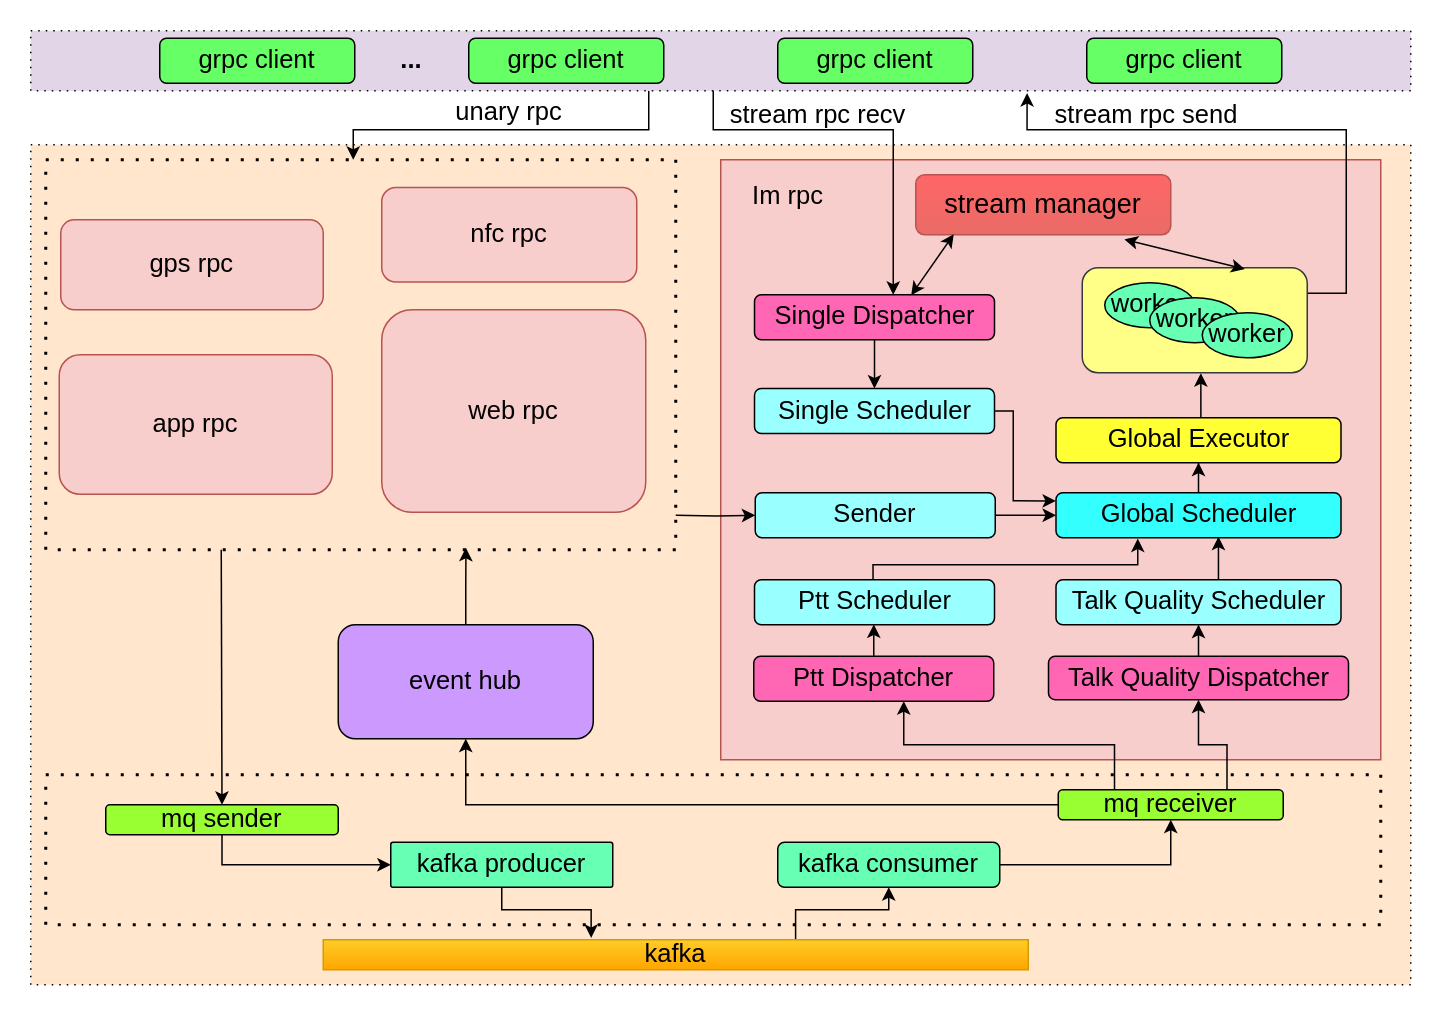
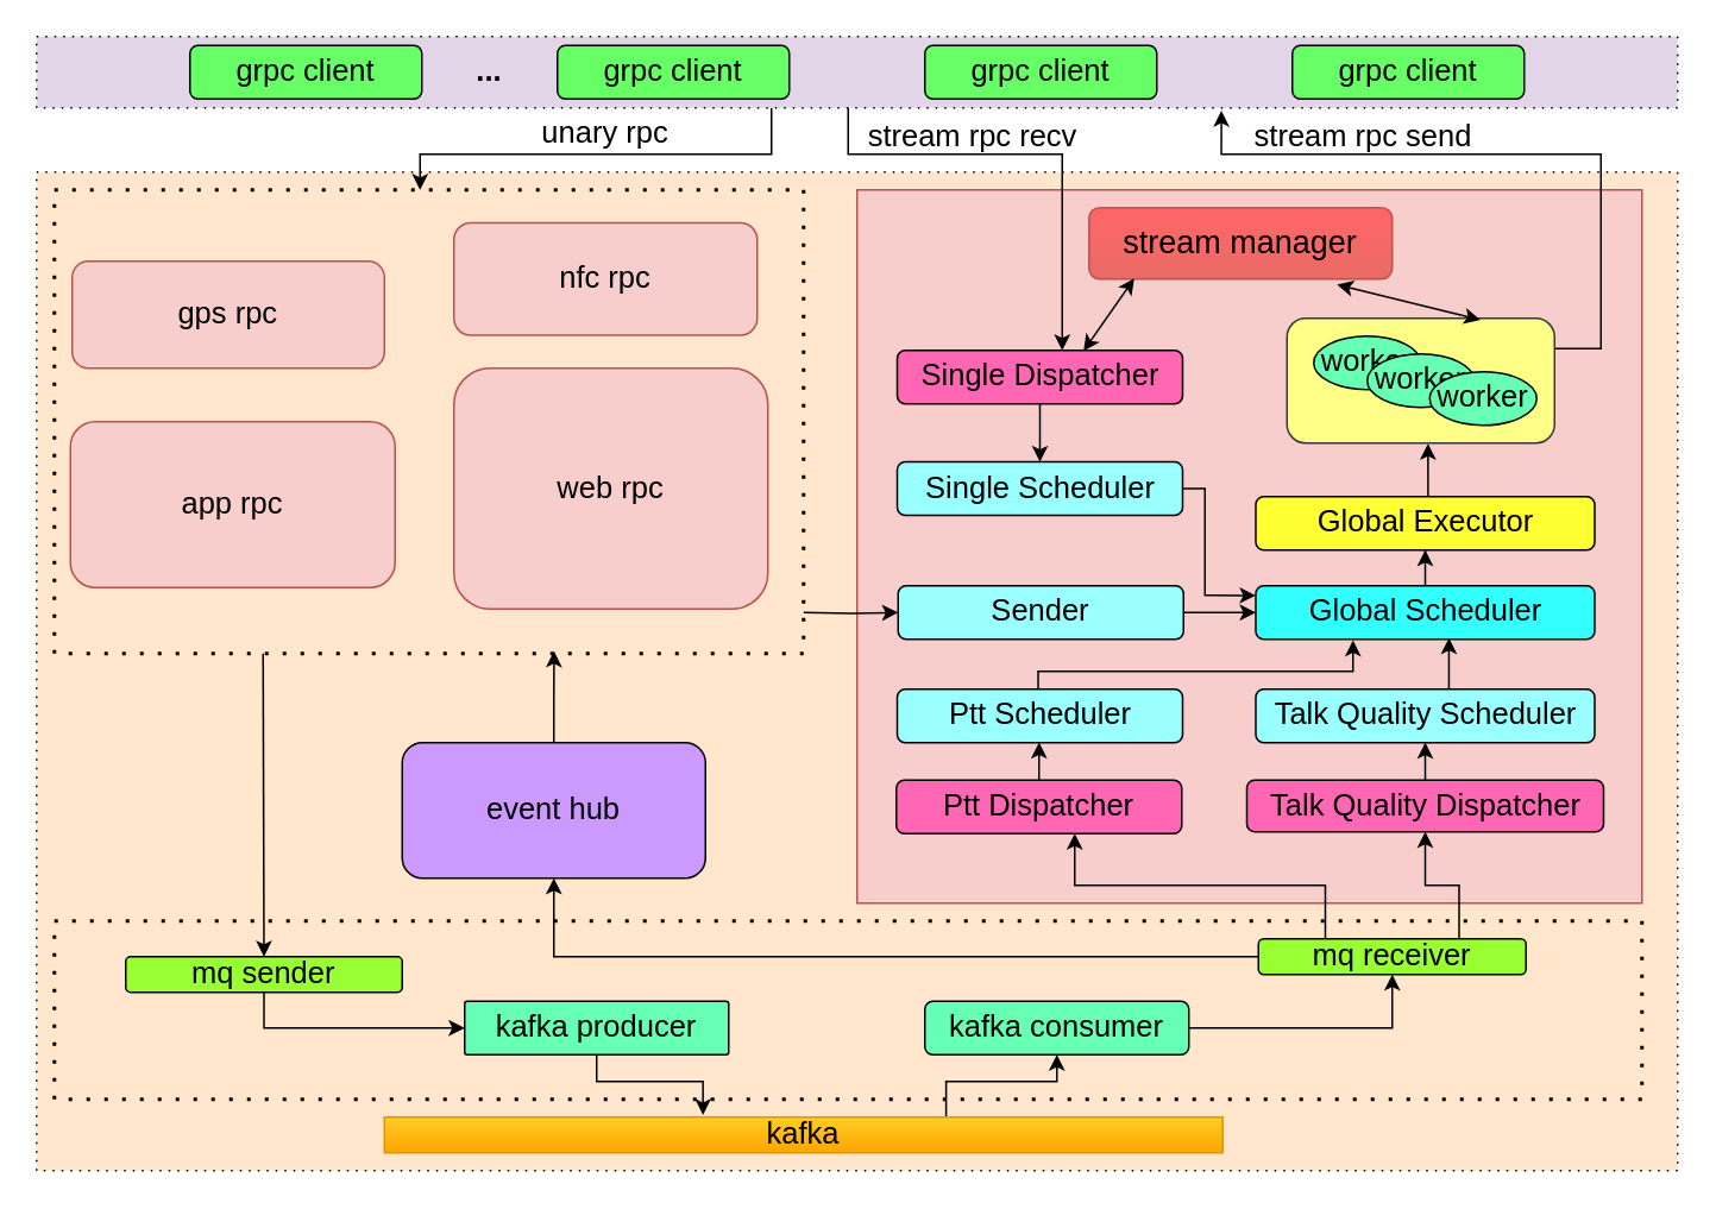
- <mxCell id="57" value="Im rpc" style="text;html=1;strokeColor=none;fillColor=none;align=center;verticalAlign=middle;whiteSpace=wrap;rounded=0;fontSize=17;" vertex="1" parent="1"><mxGeometry x="490" y="116" width="70" height="30" as="geometry" /></mxCell>
